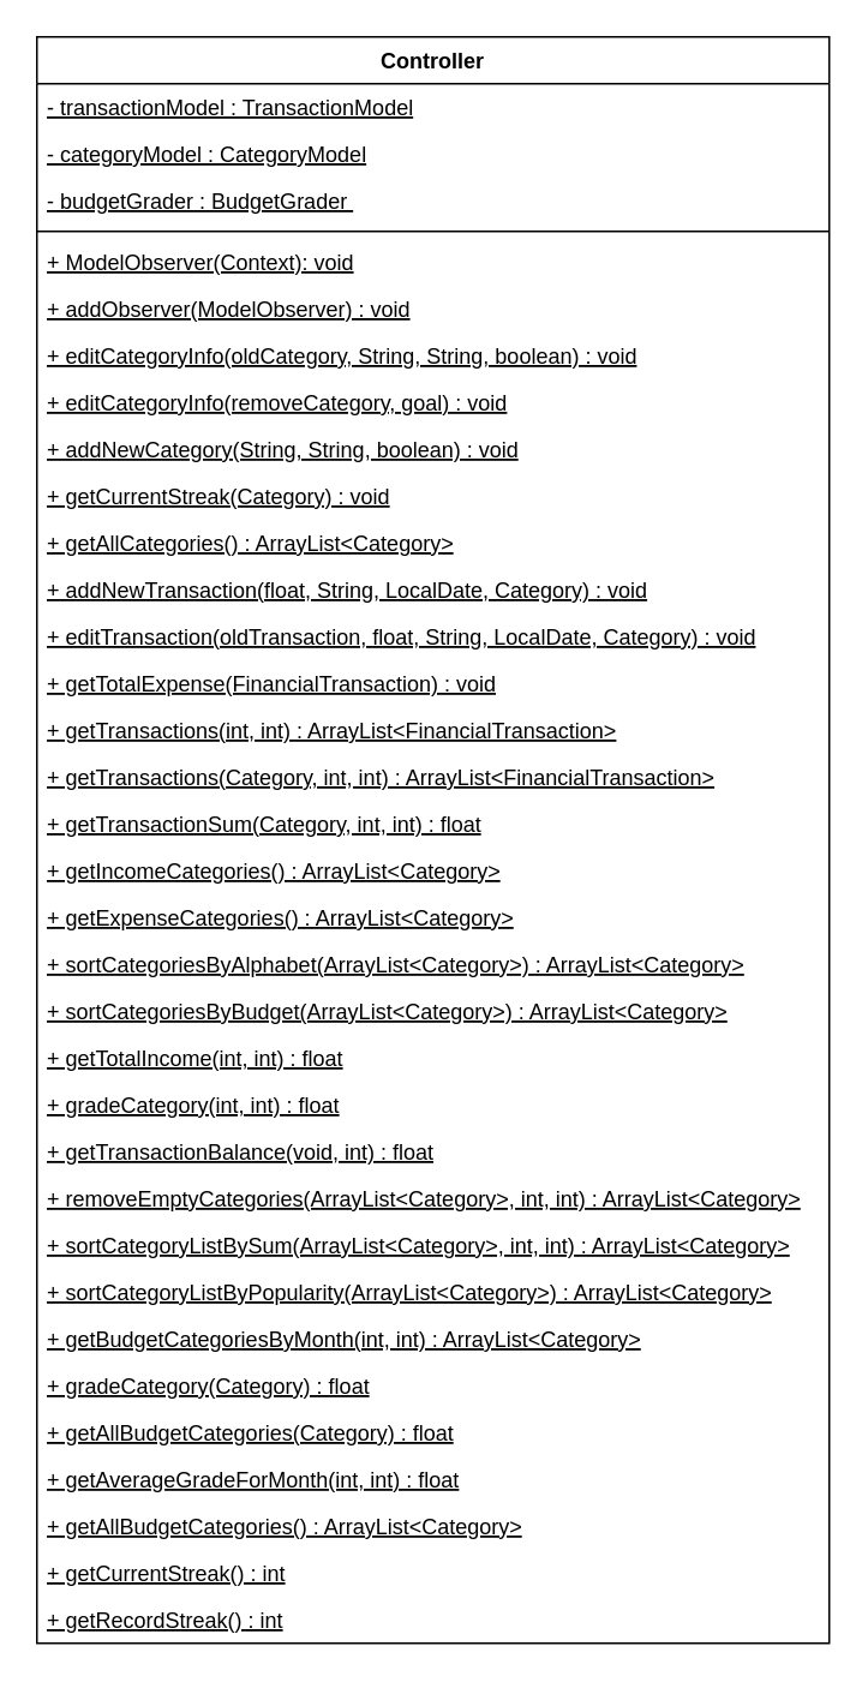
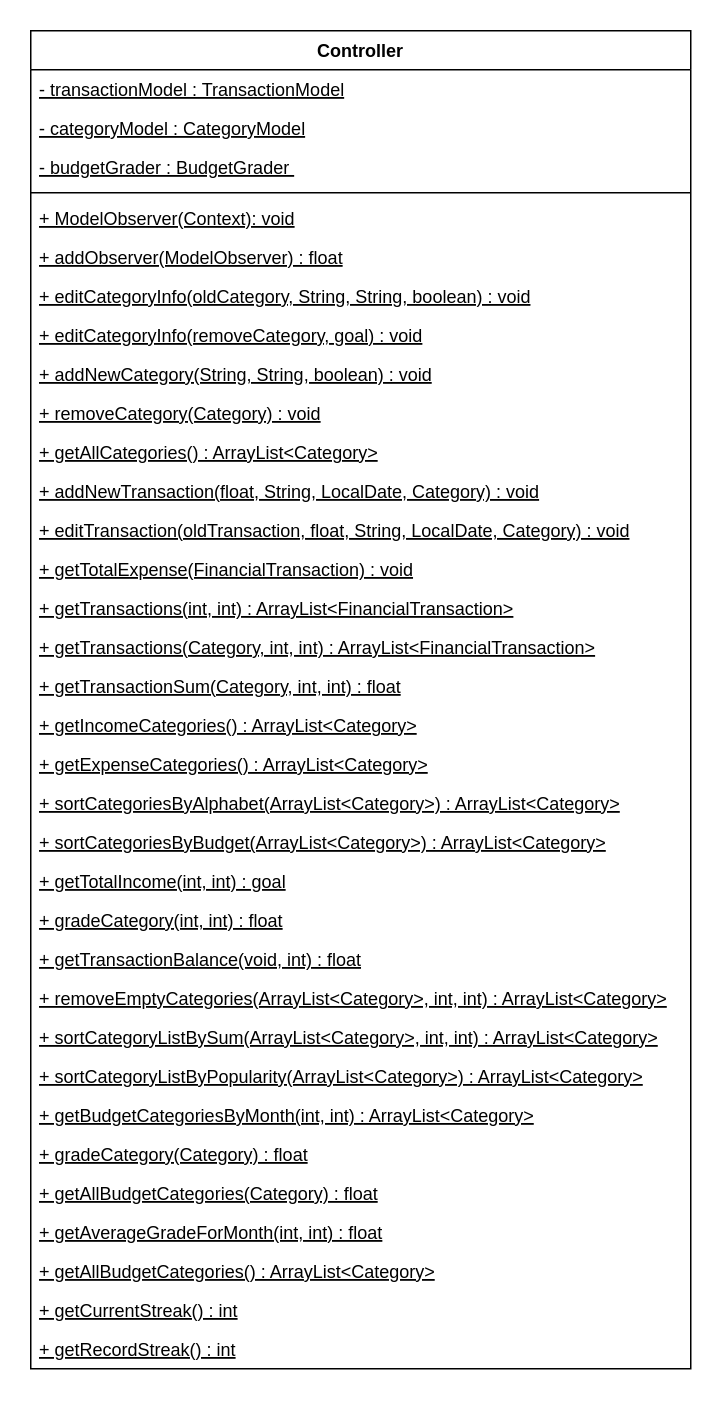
- <mxCell id="8" value="+ addObserver(ModelObserver) : void" style="text;strokeColor=none;fillColor=none;align=left;verticalAlign=top;spacingLeft=4;spacingRight=4;overflow=hidden;rotatable=0;points=[[0,0.5],[1,0.5]];portConstraint=eastwest;fontStyle=4" parent="2" vertex="1"><mxGeometry y="138" width="440" height="26" as="geometry" /></mxCell>
+ <mxCell id="8" value="+ addObserver(ModelObserver) : float" style="text;strokeColor=none;fillColor=none;align=left;verticalAlign=top;spacingLeft=4;spacingRight=4;overflow=hidden;rotatable=0;points=[[0,0.5],[1,0.5]];portConstraint=eastwest;fontStyle=4" parent="2" vertex="1"><mxGeometry y="138" width="440" height="26" as="geometry" /></mxCell>
- <mxCell id="12" value="+ getCurrentStreak(Category) : void&#10;" style="text;strokeColor=none;fillColor=none;align=left;verticalAlign=top;spacingLeft=4;spacingRight=4;overflow=hidden;rotatable=0;points=[[0,0.5],[1,0.5]];portConstraint=eastwest;fontStyle=4" parent="2" vertex="1"><mxGeometry y="242" width="440" height="26" as="geometry" /></mxCell>
+ <mxCell id="12" value="+ removeCategory(Category) : void&#10;" style="text;strokeColor=none;fillColor=none;align=left;verticalAlign=top;spacingLeft=4;spacingRight=4;overflow=hidden;rotatable=0;points=[[0,0.5],[1,0.5]];portConstraint=eastwest;fontStyle=4" parent="2" vertex="1"><mxGeometry y="242" width="440" height="26" as="geometry" /></mxCell>
- <mxCell id="24" value="+ getTotalIncome(int, int) : float" style="text;strokeColor=none;fillColor=none;align=left;verticalAlign=top;spacingLeft=4;spacingRight=4;overflow=hidden;rotatable=0;points=[[0,0.5],[1,0.5]];portConstraint=eastwest;fontStyle=4" parent="2" vertex="1"><mxGeometry y="554" width="440" height="26" as="geometry" /></mxCell>
+ <mxCell id="24" value="+ getTotalIncome(int, int) : goal" style="text;strokeColor=none;fillColor=none;align=left;verticalAlign=top;spacingLeft=4;spacingRight=4;overflow=hidden;rotatable=0;points=[[0,0.5],[1,0.5]];portConstraint=eastwest;fontStyle=4" parent="2" vertex="1"><mxGeometry y="554" width="440" height="26" as="geometry" /></mxCell>
